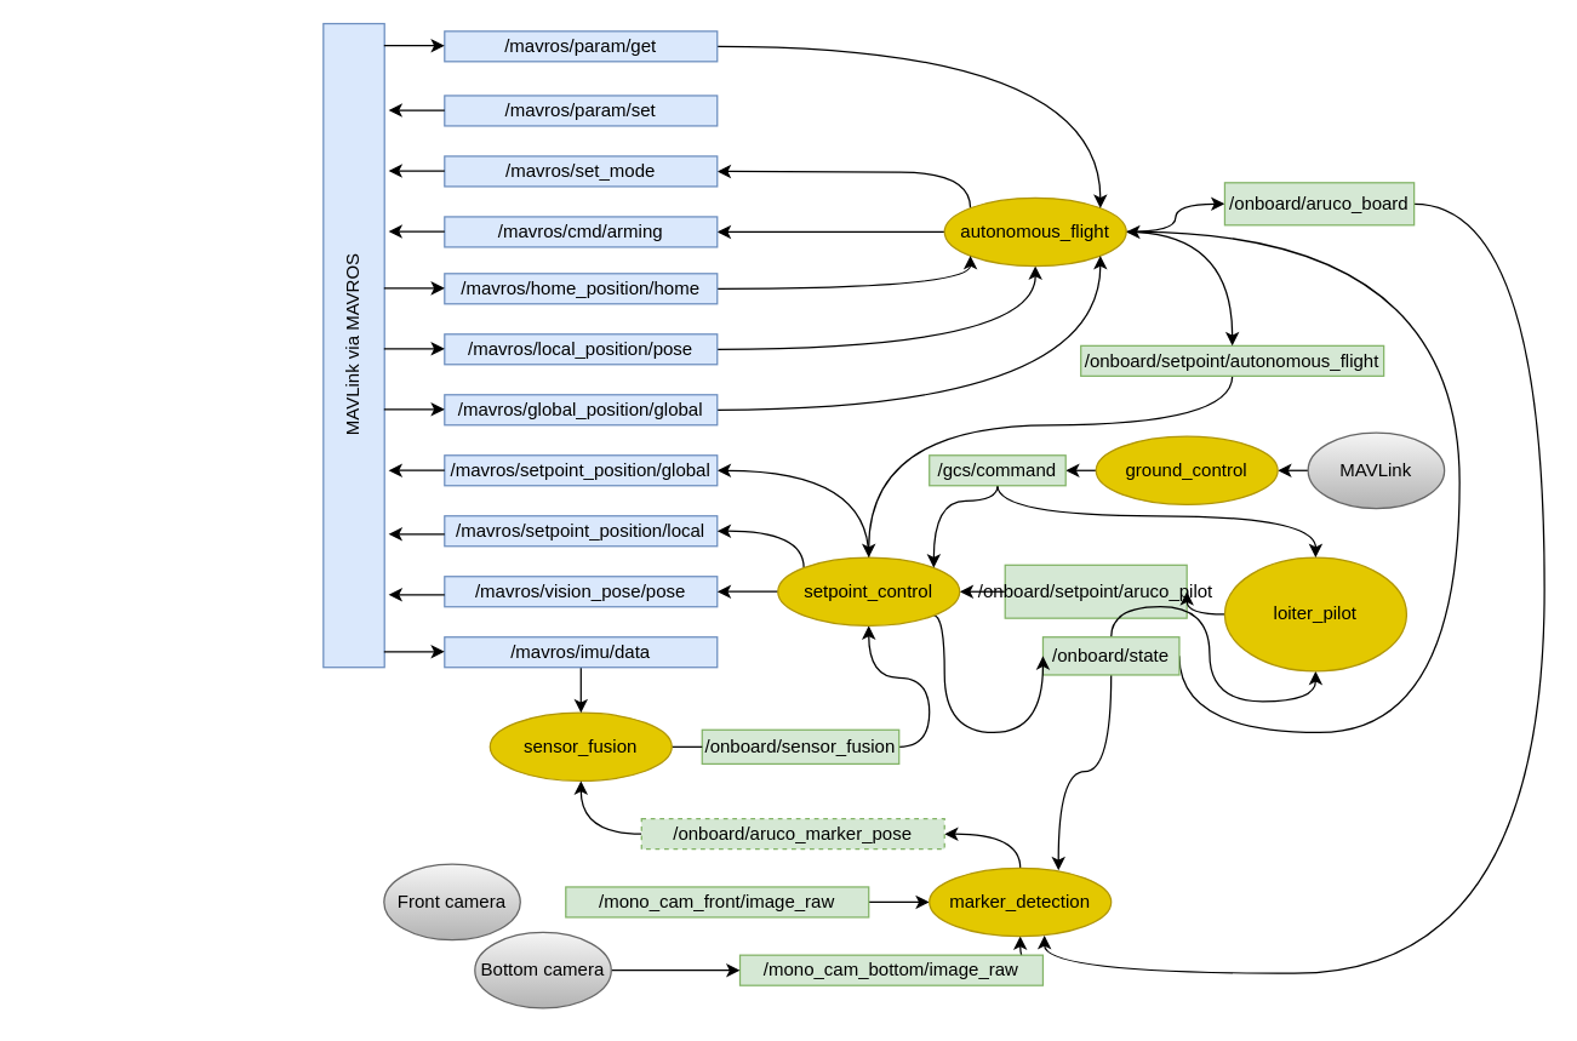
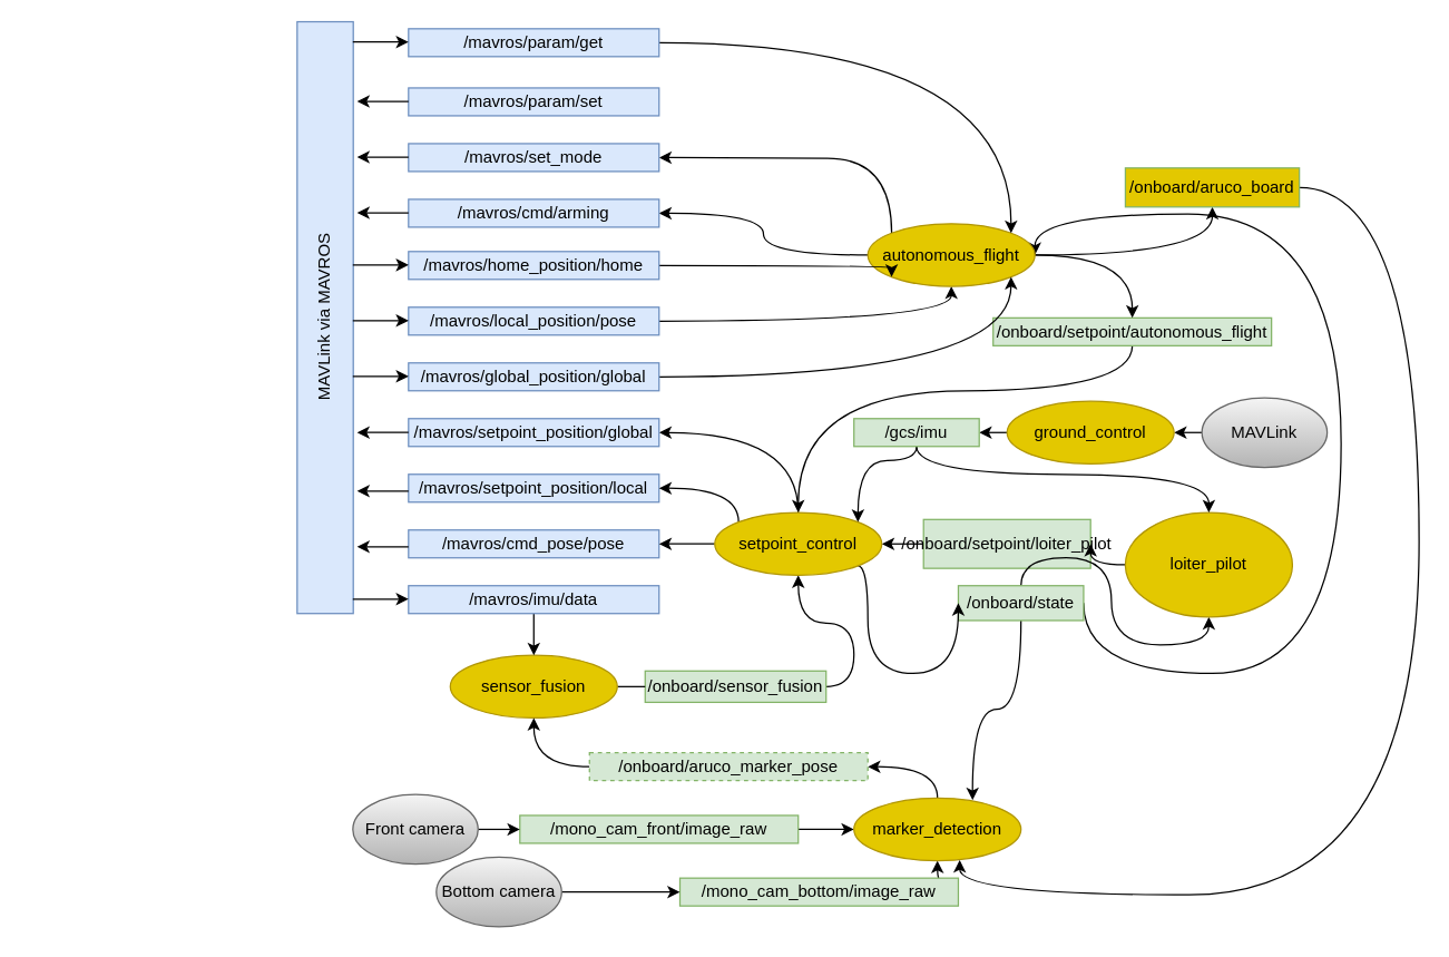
- <mxCell id="74" value="/onboard/aruco_board" style="rounded=0;whiteSpace=wrap;html=1;fillColor=#d5e8d4;strokeColor=#82b366;" vertex="1" parent="1"><mxGeometry x="808" y="120" width="125" height="28" as="geometry" /></mxCell>
+ <mxCell id="74" value="/onboard/aruco_board" style="rounded=0;whiteSpace=wrap;html=1;fillColor=#e3c800;strokeColor=#82b366;" vertex="1" parent="1"><mxGeometry x="808" y="120" width="125" height="28" as="geometry" /></mxCell>
- <mxCell id="31" value="autonomous_flight" style="ellipse;whiteSpace=wrap;html=1;fillColor=#e3c800;strokeColor=#B09500;fontColor=#000000;" vertex="1" parent="1"><mxGeometry x="623" y="130" width="120" height="45" as="geometry" /></mxCell>
+ <mxCell id="31" value="autonomous_flight" style="ellipse;whiteSpace=wrap;html=1;fillColor=#e3c800;strokeColor=#B09500;fontColor=#000000;" vertex="1" parent="1"><mxGeometry x="623" y="160" width="120" height="45" as="geometry" /></mxCell>
- <mxCell id="62" value="/gcs/command" style="rounded=0;whiteSpace=wrap;html=1;fillColor=#d5e8d4;strokeColor=#82b366;" vertex="1" parent="1"><mxGeometry x="613" y="300" width="90" height="20" as="geometry" /></mxCell>
+ <mxCell id="62" value="/gcs/imu" style="rounded=0;whiteSpace=wrap;html=1;fillColor=#d5e8d4;strokeColor=#82b366;" vertex="1" parent="1"><mxGeometry x="613" y="300" width="90" height="20" as="geometry" /></mxCell>
- <mxCell id="5" value="/mavros/vision_pose/pose" style="rounded=0;whiteSpace=wrap;html=1;fillColor=#dae8fc;strokeColor=#6c8ebf;" vertex="1" parent="1"><mxGeometry x="293" y="380" width="180" height="20" as="geometry" /></mxCell>
+ <mxCell id="5" value="/mavros/cmd_pose/pose" style="rounded=0;whiteSpace=wrap;html=1;fillColor=#dae8fc;strokeColor=#6c8ebf;" vertex="1" parent="1"><mxGeometry x="293" y="380" width="180" height="20" as="geometry" /></mxCell>
- <mxCell id="11" value="/onboard/setpoint/aruco_pilot" style="rounded=0;whiteSpace=wrap;html=1;fillColor=#d5e8d4;strokeColor=#82b366;" vertex="1" parent="1"><mxGeometry x="663" y="372.45" width="120" height="35.09" as="geometry" /></mxCell>
+ <mxCell id="11" value="/onboard/setpoint/loiter_pilot" style="rounded=0;whiteSpace=wrap;html=1;fillColor=#d5e8d4;strokeColor=#82b366;" vertex="1" parent="1"><mxGeometry x="663" y="372.45" width="120" height="35.09" as="geometry" /></mxCell>
+ <mxCell id="20" style="edgeStyle=orthogonalEdgeStyle;curved=1;rounded=0;orthogonalLoop=1;jettySize=auto;html=1;exitX=1;exitY=0.5;exitDx=0;exitDy=0;entryX=0;entryY=0.5;entryDx=0;entryDy=0;startArrow=none;startFill=0;" edge="1" parent="1" source="21" target="9"><mxGeometry relative="1" as="geometry" /></mxCell>
